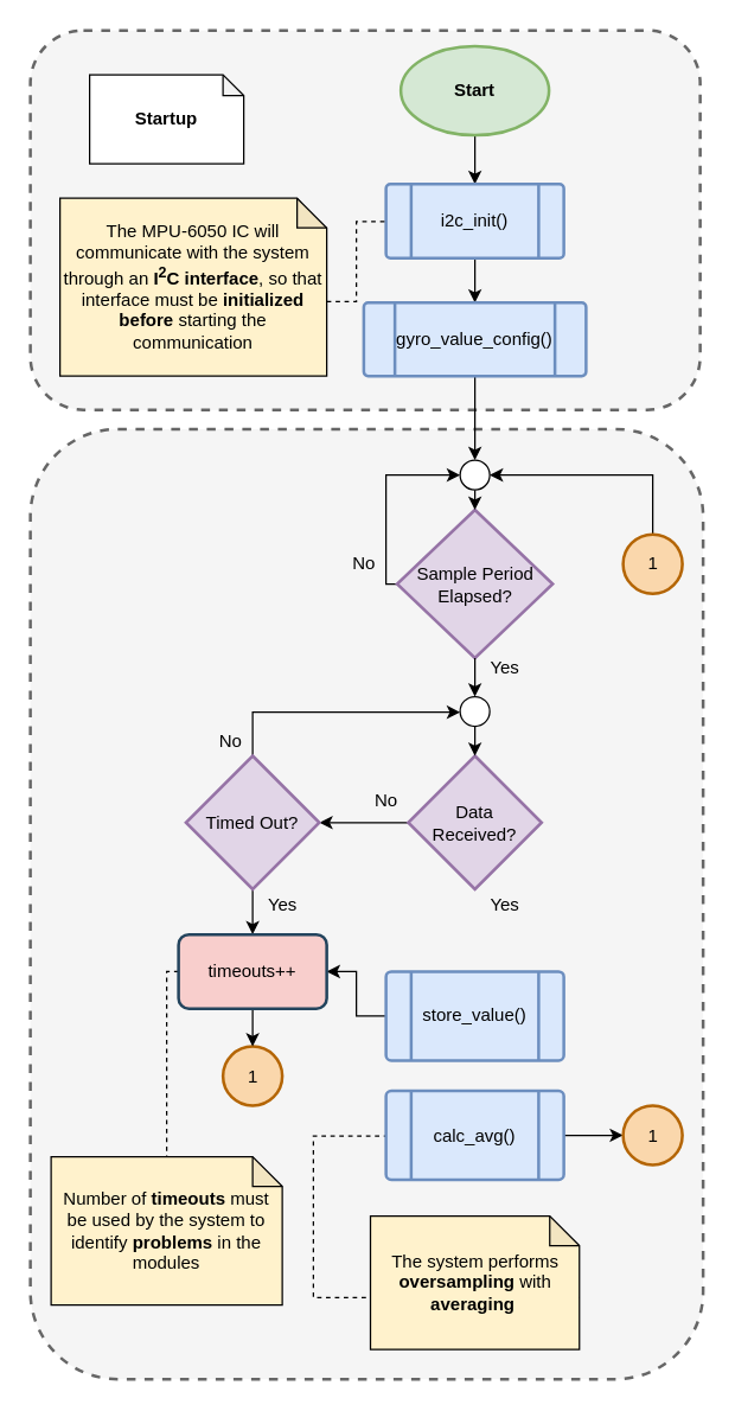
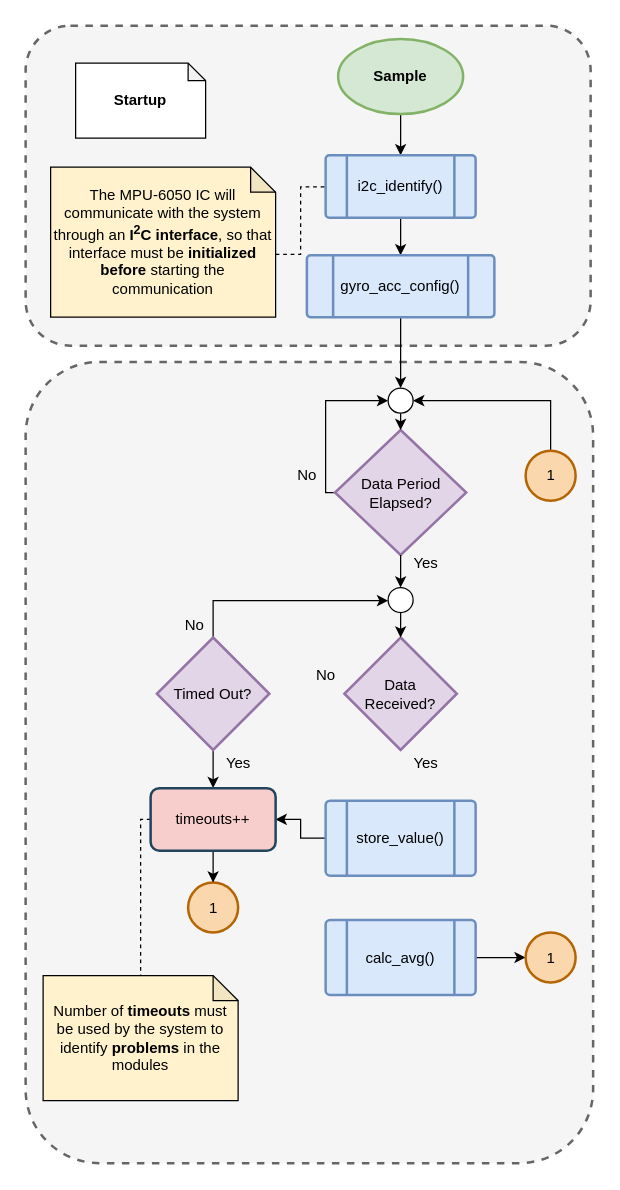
- <mxCell id="5" value="Start" style="strokeWidth=2;html=1;shape=mxgraph.flowchart.start_1;whiteSpace=wrap;fillColor=#d5e8d4;strokeColor=#82b366;fontStyle=1" parent="1" vertex="1"><mxGeometry x="270" y="30.75" width="100" height="60" as="geometry" /></mxCell>
+ <mxCell id="5" value="Sample" style="strokeWidth=2;html=1;shape=mxgraph.flowchart.start_1;whiteSpace=wrap;fillColor=#d5e8d4;strokeColor=#82b366;fontStyle=1" parent="1" vertex="1"><mxGeometry x="270" y="30.75" width="100" height="60" as="geometry" /></mxCell>
- <mxCell id="41" value="i2c_init()" style="verticalLabelPosition=middle;verticalAlign=middle;html=1;shape=process;whiteSpace=wrap;rounded=1;size=0.14;arcSize=6;spacing=2;align=center;labelPosition=center;fillColor=#dae8fc;strokeColor=#6c8ebf;strokeWidth=2;" parent="1" vertex="1"><mxGeometry x="260" y="123.75" width="120" height="50" as="geometry" /></mxCell>
+ <mxCell id="41" value="i2c_identify()" style="verticalLabelPosition=middle;verticalAlign=middle;html=1;shape=process;whiteSpace=wrap;rounded=1;size=0.14;arcSize=6;spacing=2;align=center;labelPosition=center;fillColor=#dae8fc;strokeColor=#6c8ebf;strokeWidth=2;" parent="1" vertex="1"><mxGeometry x="260" y="123.75" width="120" height="50" as="geometry" /></mxCell>
- <mxCell id="40" value="gyro_value_config()" style="verticalLabelPosition=middle;verticalAlign=middle;html=1;shape=process;whiteSpace=wrap;rounded=1;size=0.14;arcSize=6;spacing=2;align=center;labelPosition=center;fillColor=#dae8fc;strokeColor=#6c8ebf;strokeWidth=2;" parent="1" vertex="1"><mxGeometry x="245" y="203.75" width="150" height="49.5" as="geometry" /></mxCell>
+ <mxCell id="40" value="gyro_acc_config()" style="verticalLabelPosition=middle;verticalAlign=middle;html=1;shape=process;whiteSpace=wrap;rounded=1;size=0.14;arcSize=6;spacing=2;align=center;labelPosition=center;fillColor=#dae8fc;strokeColor=#6c8ebf;strokeWidth=2;" parent="1" vertex="1"><mxGeometry x="245" y="203.75" width="150" height="49.5" as="geometry" /></mxCell>
- <mxCell id="12" value="Sample Period&lt;br&gt;Elapsed?" style="strokeWidth=2;html=1;shape=mxgraph.flowchart.decision;whiteSpace=wrap;fillColor=#e1d5e7;strokeColor=#9673a6;" parent="1" vertex="1"><mxGeometry x="267.5" y="343.5" width="105" height="100" as="geometry" /></mxCell>
+ <mxCell id="12" value="Data Period&lt;br&gt;Elapsed?" style="strokeWidth=2;html=1;shape=mxgraph.flowchart.decision;whiteSpace=wrap;fillColor=#e1d5e7;strokeColor=#9673a6;" parent="1" vertex="1"><mxGeometry x="267.5" y="343.5" width="105" height="100" as="geometry" /></mxCell>
- <mxCell id="6" style="edgeStyle=orthogonalEdgeStyle;rounded=0;orthogonalLoop=1;jettySize=auto;html=1;exitX=0;exitY=0.5;exitDx=0;exitDy=0;exitPerimeter=0;" parent="1" source="7" target="29" edge="1"><mxGeometry relative="1" as="geometry"><mxPoint x="320" y="470" as="targetPoint" /><Array as="points"><mxPoint x="255" y="555" /><mxPoint x="170" y="555" /></Array></mxGeometry></mxCell>
- <mxCell id="24" value="store_value()" style="verticalLabelPosition=middle;verticalAlign=middle;html=1;shape=process;whiteSpace=wrap;rounded=1;size=0.14;arcSize=6;spacing=2;align=center;labelPosition=center;fillColor=#dae8fc;strokeColor=#6c8ebf;strokeWidth=2;" parent="1" vertex="1"><mxGeometry x="260" y="655" width="120" height="60" as="geometry" /></mxCell>
+ <mxCell id="24" value="store_value()" style="verticalLabelPosition=middle;verticalAlign=middle;html=1;shape=process;whiteSpace=wrap;rounded=1;size=0.14;arcSize=6;spacing=2;align=center;labelPosition=center;fillColor=#dae8fc;strokeColor=#6c8ebf;strokeWidth=2;" parent="1" vertex="1"><mxGeometry x="260" y="640" width="120" height="60" as="geometry" /></mxCell>
- <mxCell id="17" style="edgeStyle=orthogonalEdgeStyle;rounded=0;orthogonalLoop=1;jettySize=auto;html=1;dashed=1;endArrow=none;endFill=0;exitX=0;exitY=0;exitDx=141;exitDy=55;exitPerimeter=0;" parent="1" source="18" target="26" edge="1"><mxGeometry relative="1" as="geometry"><Array as="points"><mxPoint x="211" y="766" /></Array></mxGeometry></mxCell>
- <mxCell id="18" value="The system performs &lt;b&gt;oversampling &lt;/b&gt;with &lt;b&gt;averaging&amp;nbsp;&lt;/b&gt;" style="shape=note;html=1;backgroundOutline=1;darkOpacity=0.05;size=20;fillColor=#fff2cc;strokeColor=#000000;whiteSpace=wrap;" parent="1" vertex="1"><mxGeometry x="249.5" y="820" width="141" height="90" as="geometry" /></mxCell>
